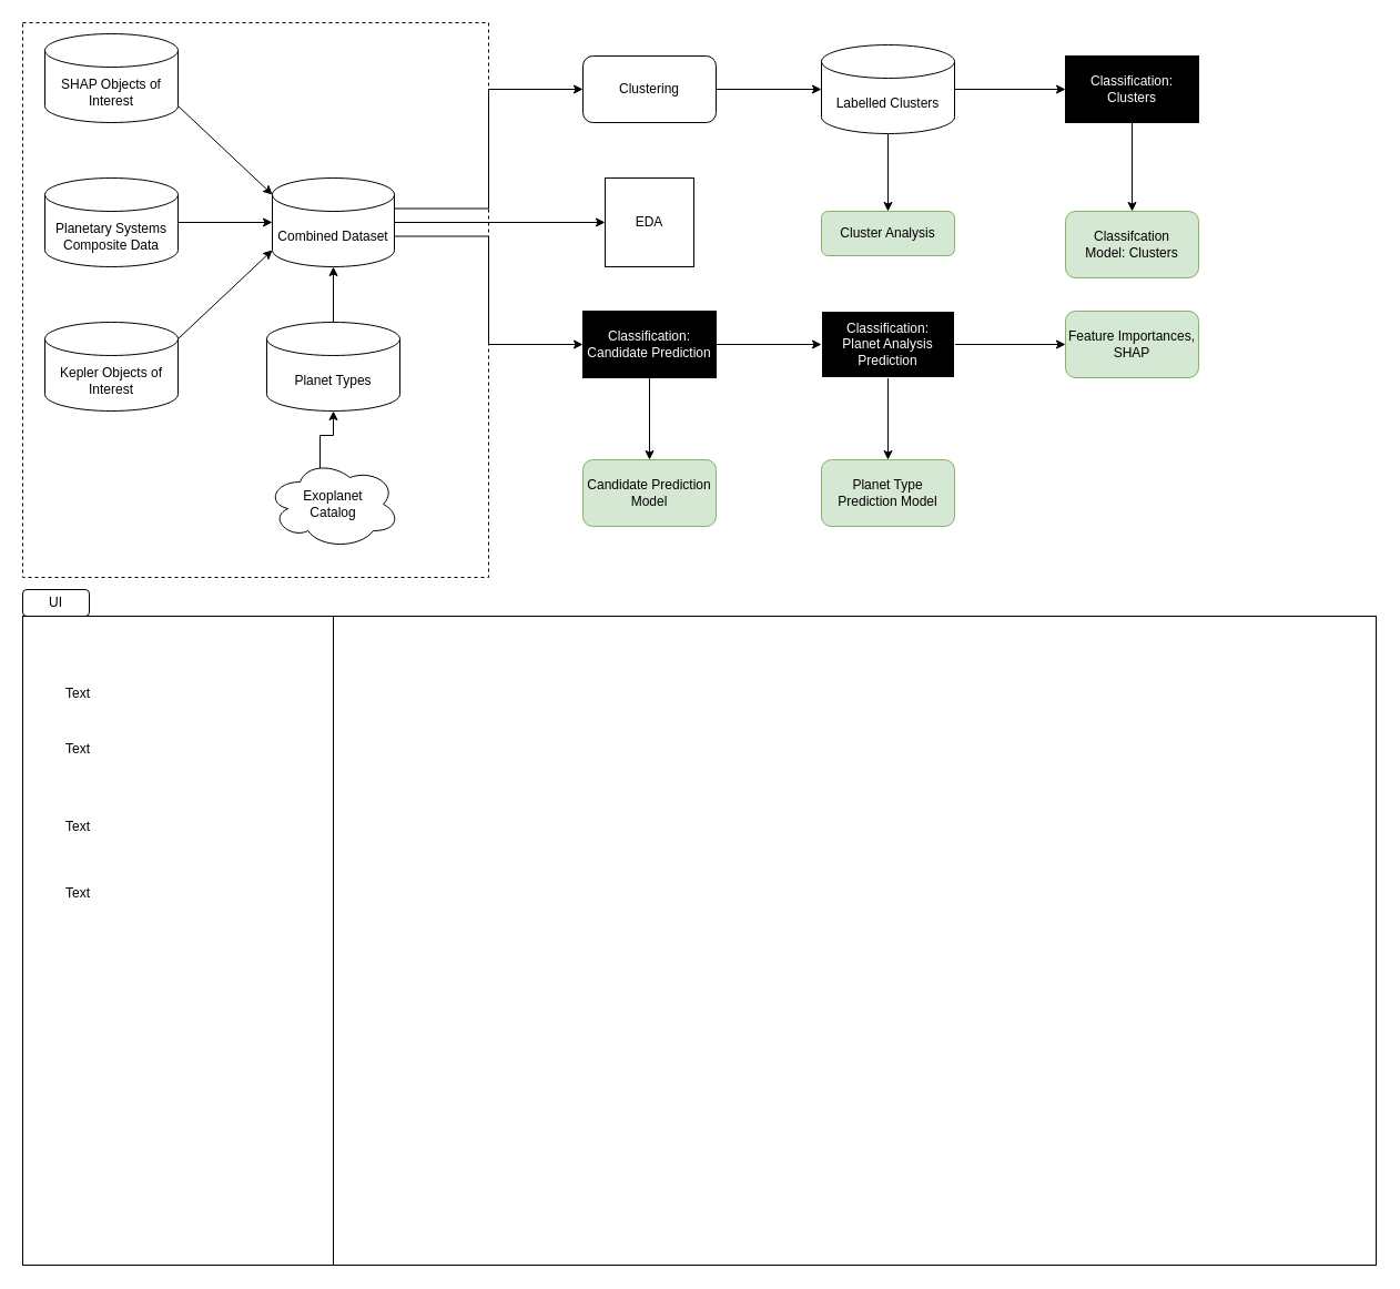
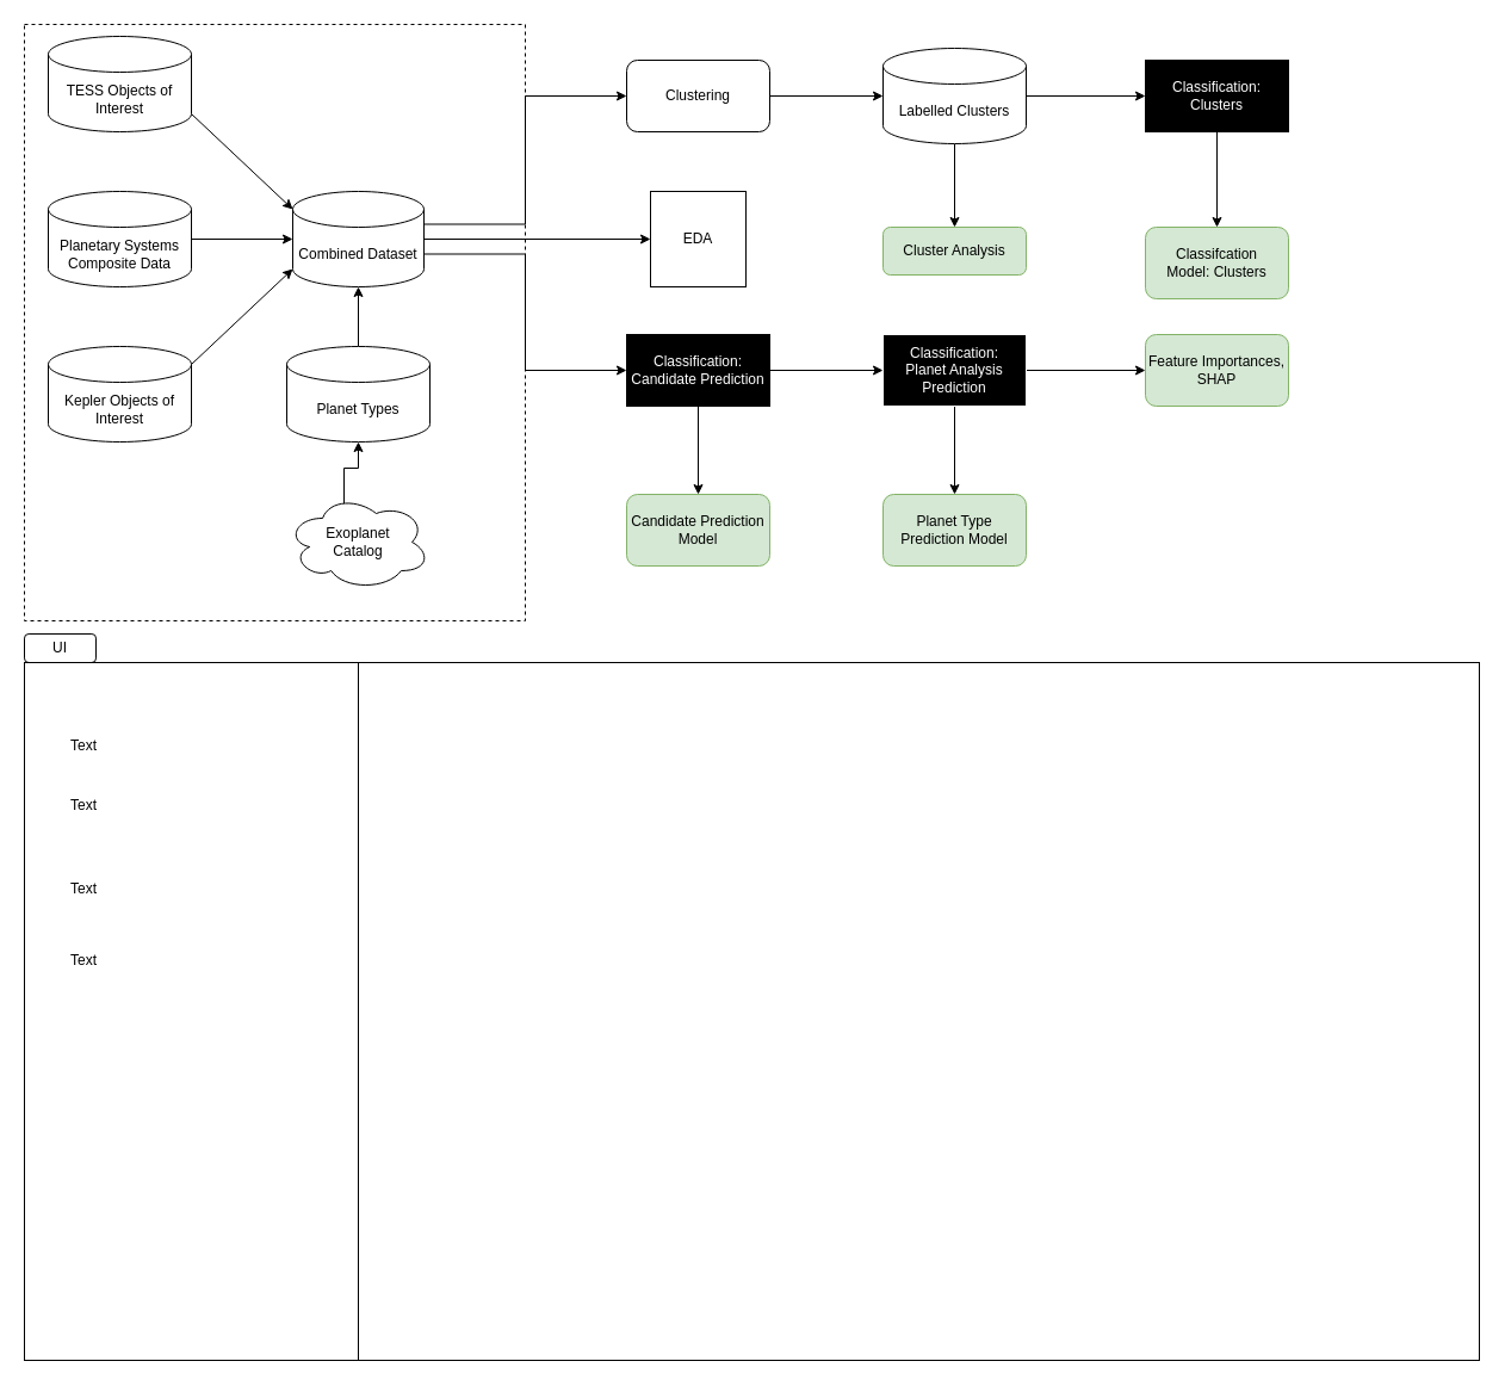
- <mxCell id="4" value="SHAP Objects of Interest" style="shape=cylinder3;whiteSpace=wrap;html=1;boundedLbl=1;backgroundOutline=1;size=15;" vertex="1" parent="1"><mxGeometry x="40" y="30" width="120" height="80" as="geometry" /></mxCell>
+ <mxCell id="4" value="TESS Objects of Interest" style="shape=cylinder3;whiteSpace=wrap;html=1;boundedLbl=1;backgroundOutline=1;size=15;" vertex="1" parent="1"><mxGeometry x="40" y="30" width="120" height="80" as="geometry" /></mxCell>
